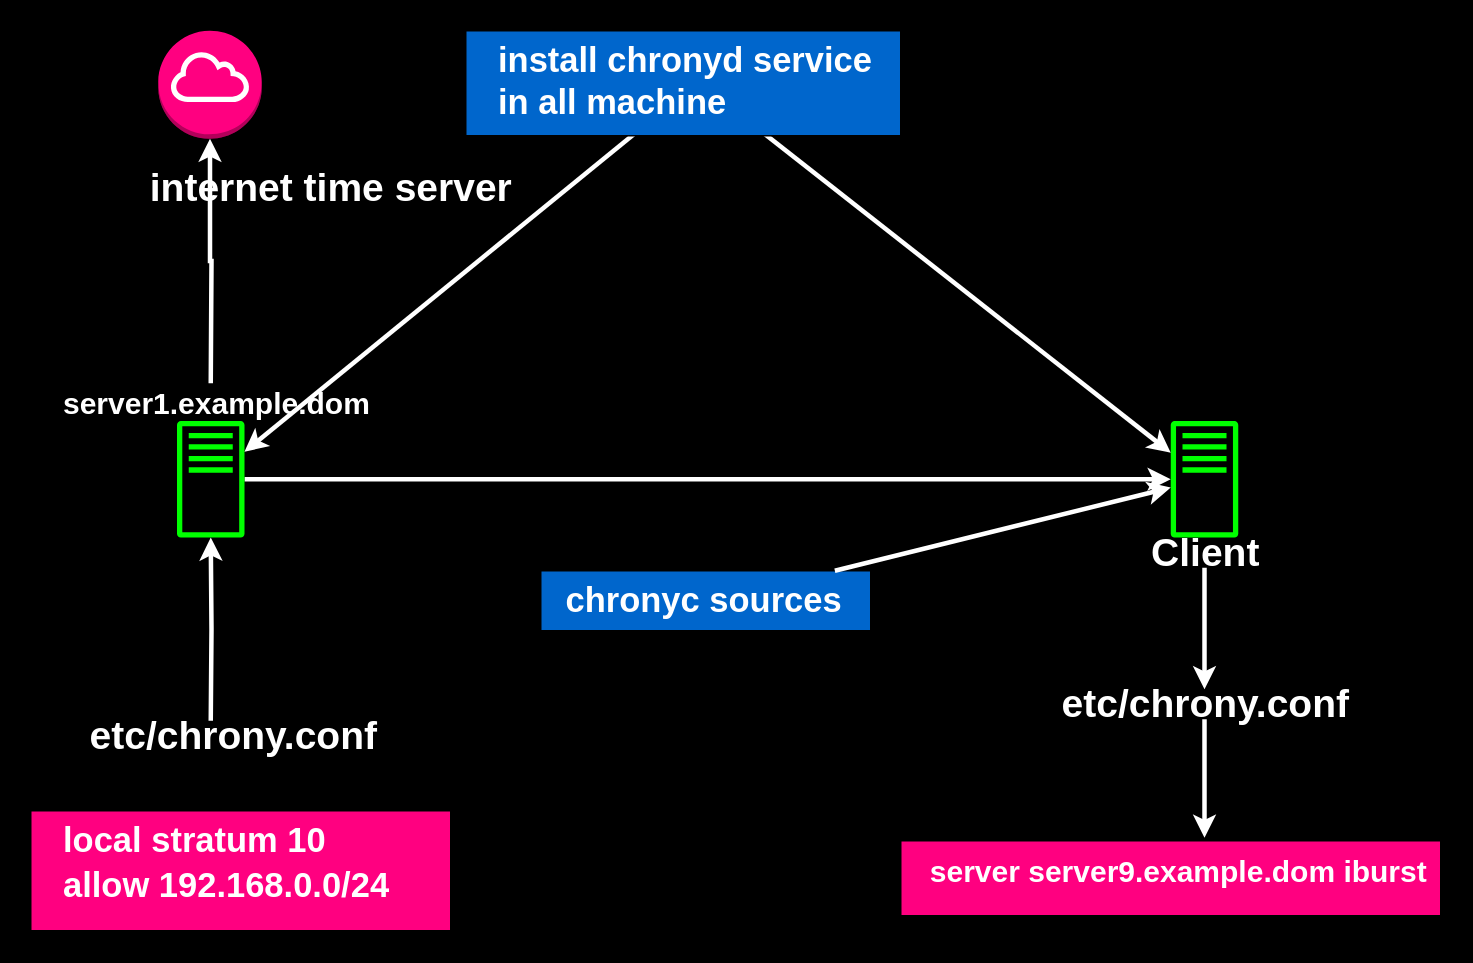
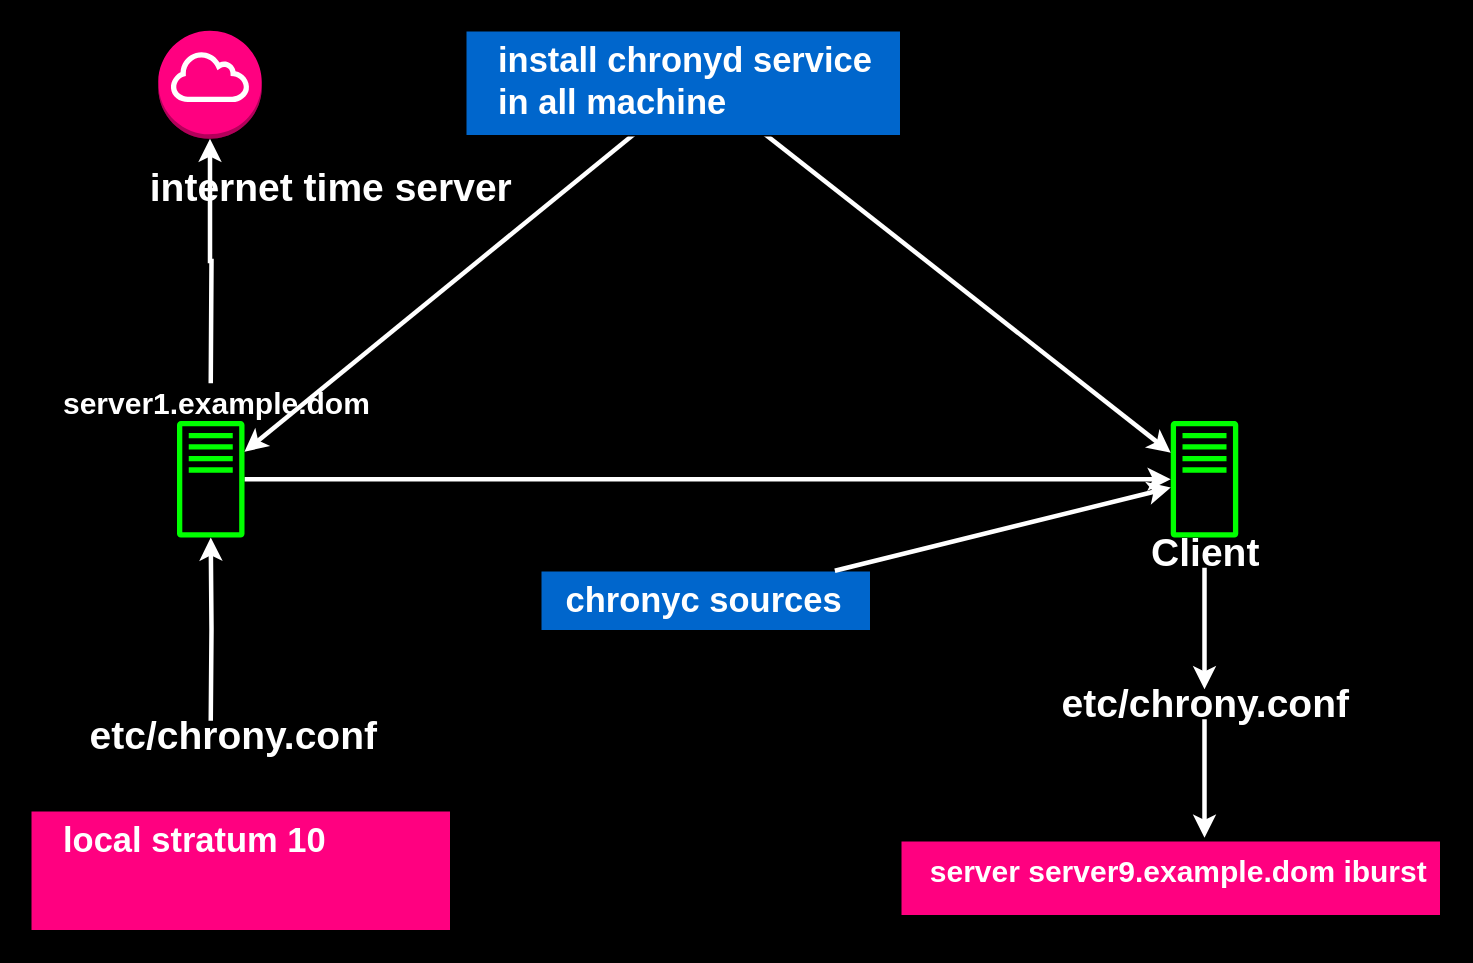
- <mxCell id="23" value="&lt;font color=&quot;#ffffff&quot;&gt;&lt;span style=&quot;font-size: 23px&quot;&gt;&lt;b&gt;allow 192.168.0.0/24&lt;/b&gt;&lt;/span&gt;&lt;/font&gt;" style="text;whiteSpace=wrap;html=1;" vertex="1" parent="20"><mxGeometry x="20" y="30" width="220" height="30" as="geometry" /></mxCell>
